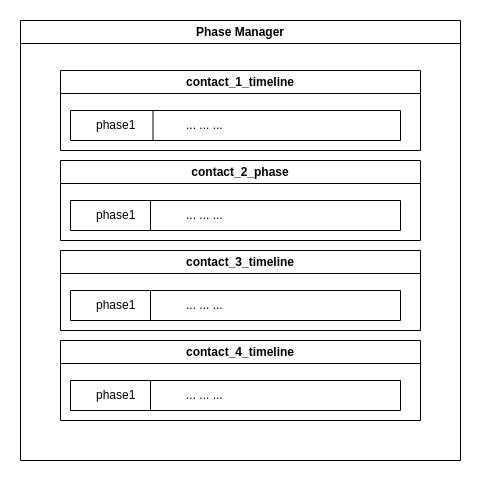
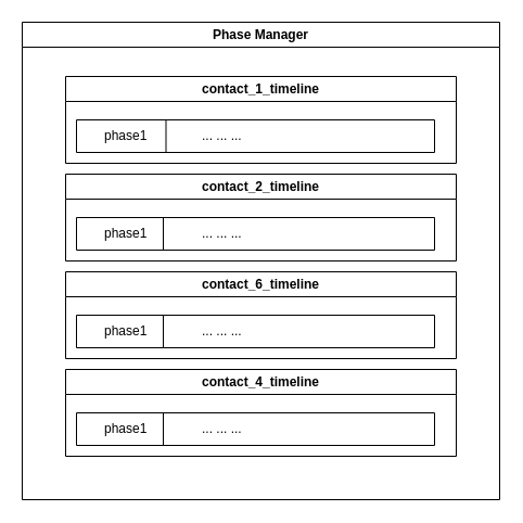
- <mxCell id="8" value="contact_2_phase" style="swimlane;whiteSpace=wrap;html=1;" vertex="1" parent="2"><mxGeometry x="40" y="140" width="360" height="80" as="geometry" /></mxCell>
+ <mxCell id="8" value="contact_2_timeline" style="swimlane;whiteSpace=wrap;html=1;" vertex="1" parent="2"><mxGeometry x="40" y="140" width="360" height="80" as="geometry" /></mxCell>
- <mxCell id="13" value="contact_3_timeline" style="swimlane;whiteSpace=wrap;html=1;" vertex="1" parent="2"><mxGeometry x="40" y="230" width="360" height="80" as="geometry" /></mxCell>
+ <mxCell id="13" value="contact_6_timeline" style="swimlane;whiteSpace=wrap;html=1;" vertex="1" parent="2"><mxGeometry x="40" y="230" width="360" height="80" as="geometry" /></mxCell>
